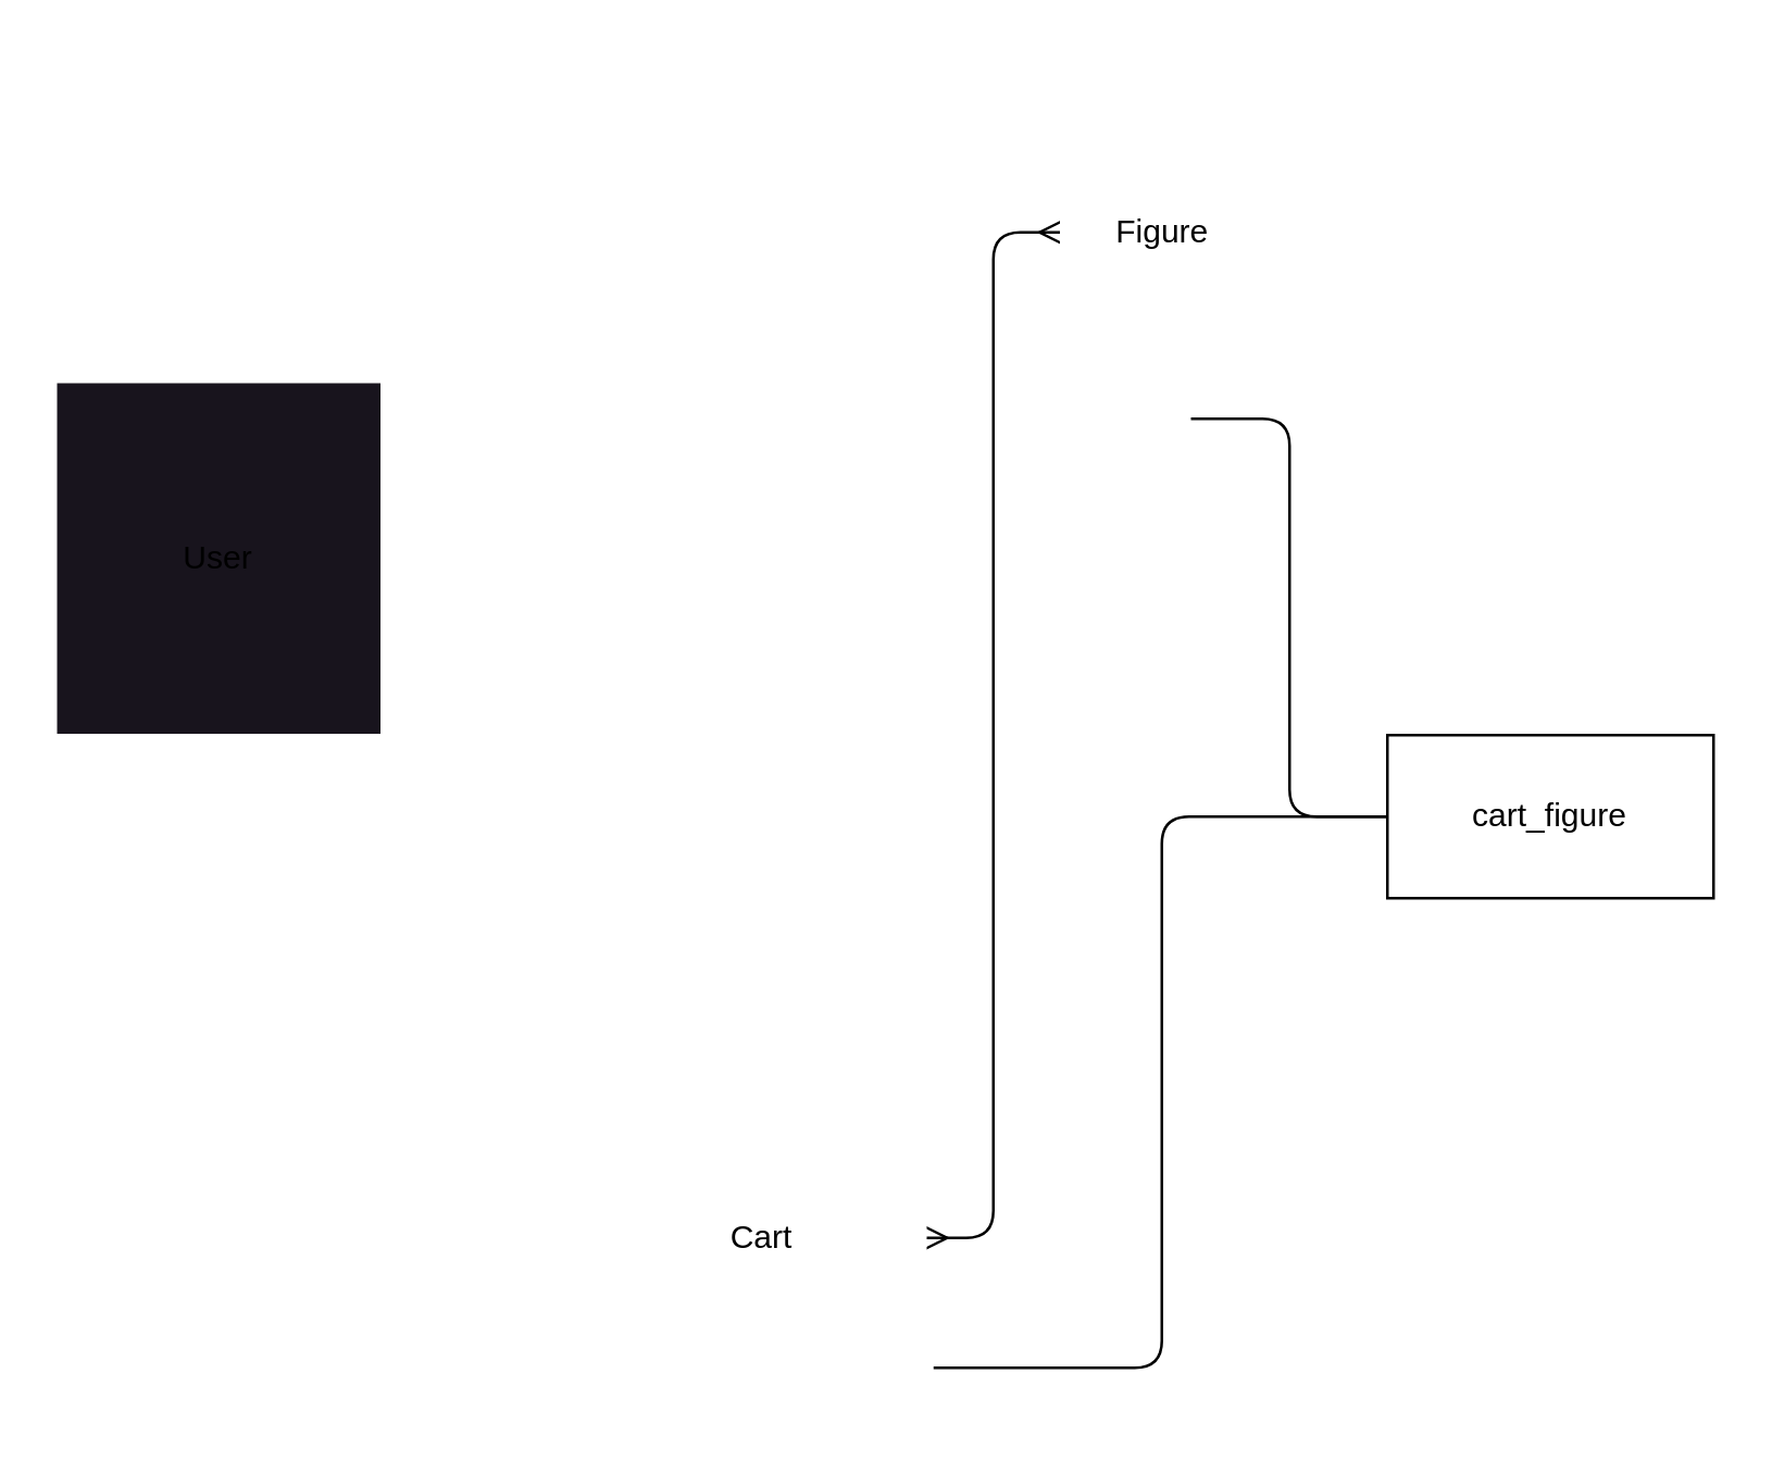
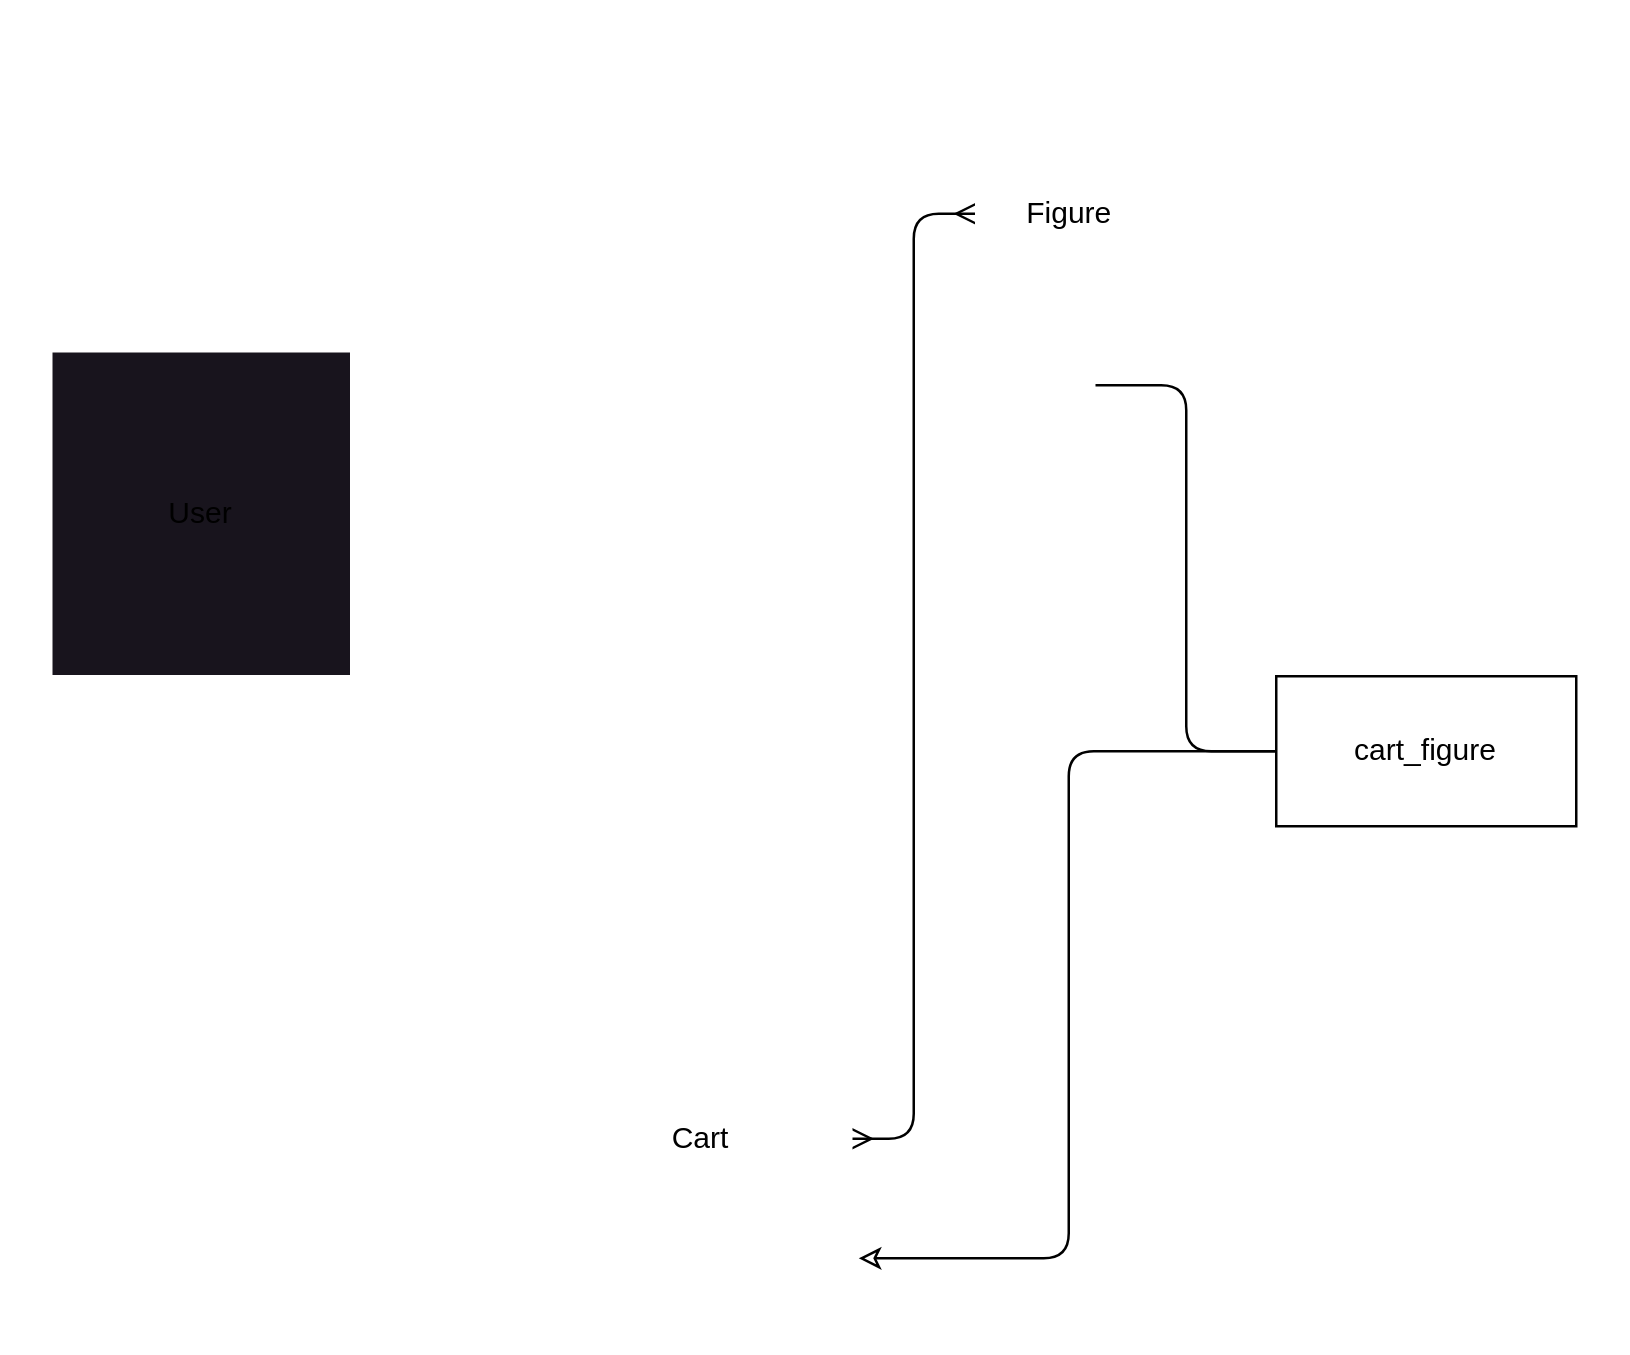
- <mxCell id="7" style="edgeStyle=elbowEdgeStyle;html=1;entryX=1.025;entryY=0.868;entryDx=0;entryDy=0;entryPerimeter=0;startArrow=none;startFill=0;endArrow=none;endFill=0;" edge="1" parent="1" source="8" target="4"><mxGeometry relative="1" as="geometry" /></mxCell>
+ <mxCell id="7" style="edgeStyle=elbowEdgeStyle;html=1;entryX=1.025;entryY=0.868;entryDx=0;entryDy=0;entryPerimeter=0;startArrow=none;startFill=0;endArrow=classic;endFill=0;" edge="1" parent="1" source="8" target="4"><mxGeometry relative="1" as="geometry" /></mxCell>
